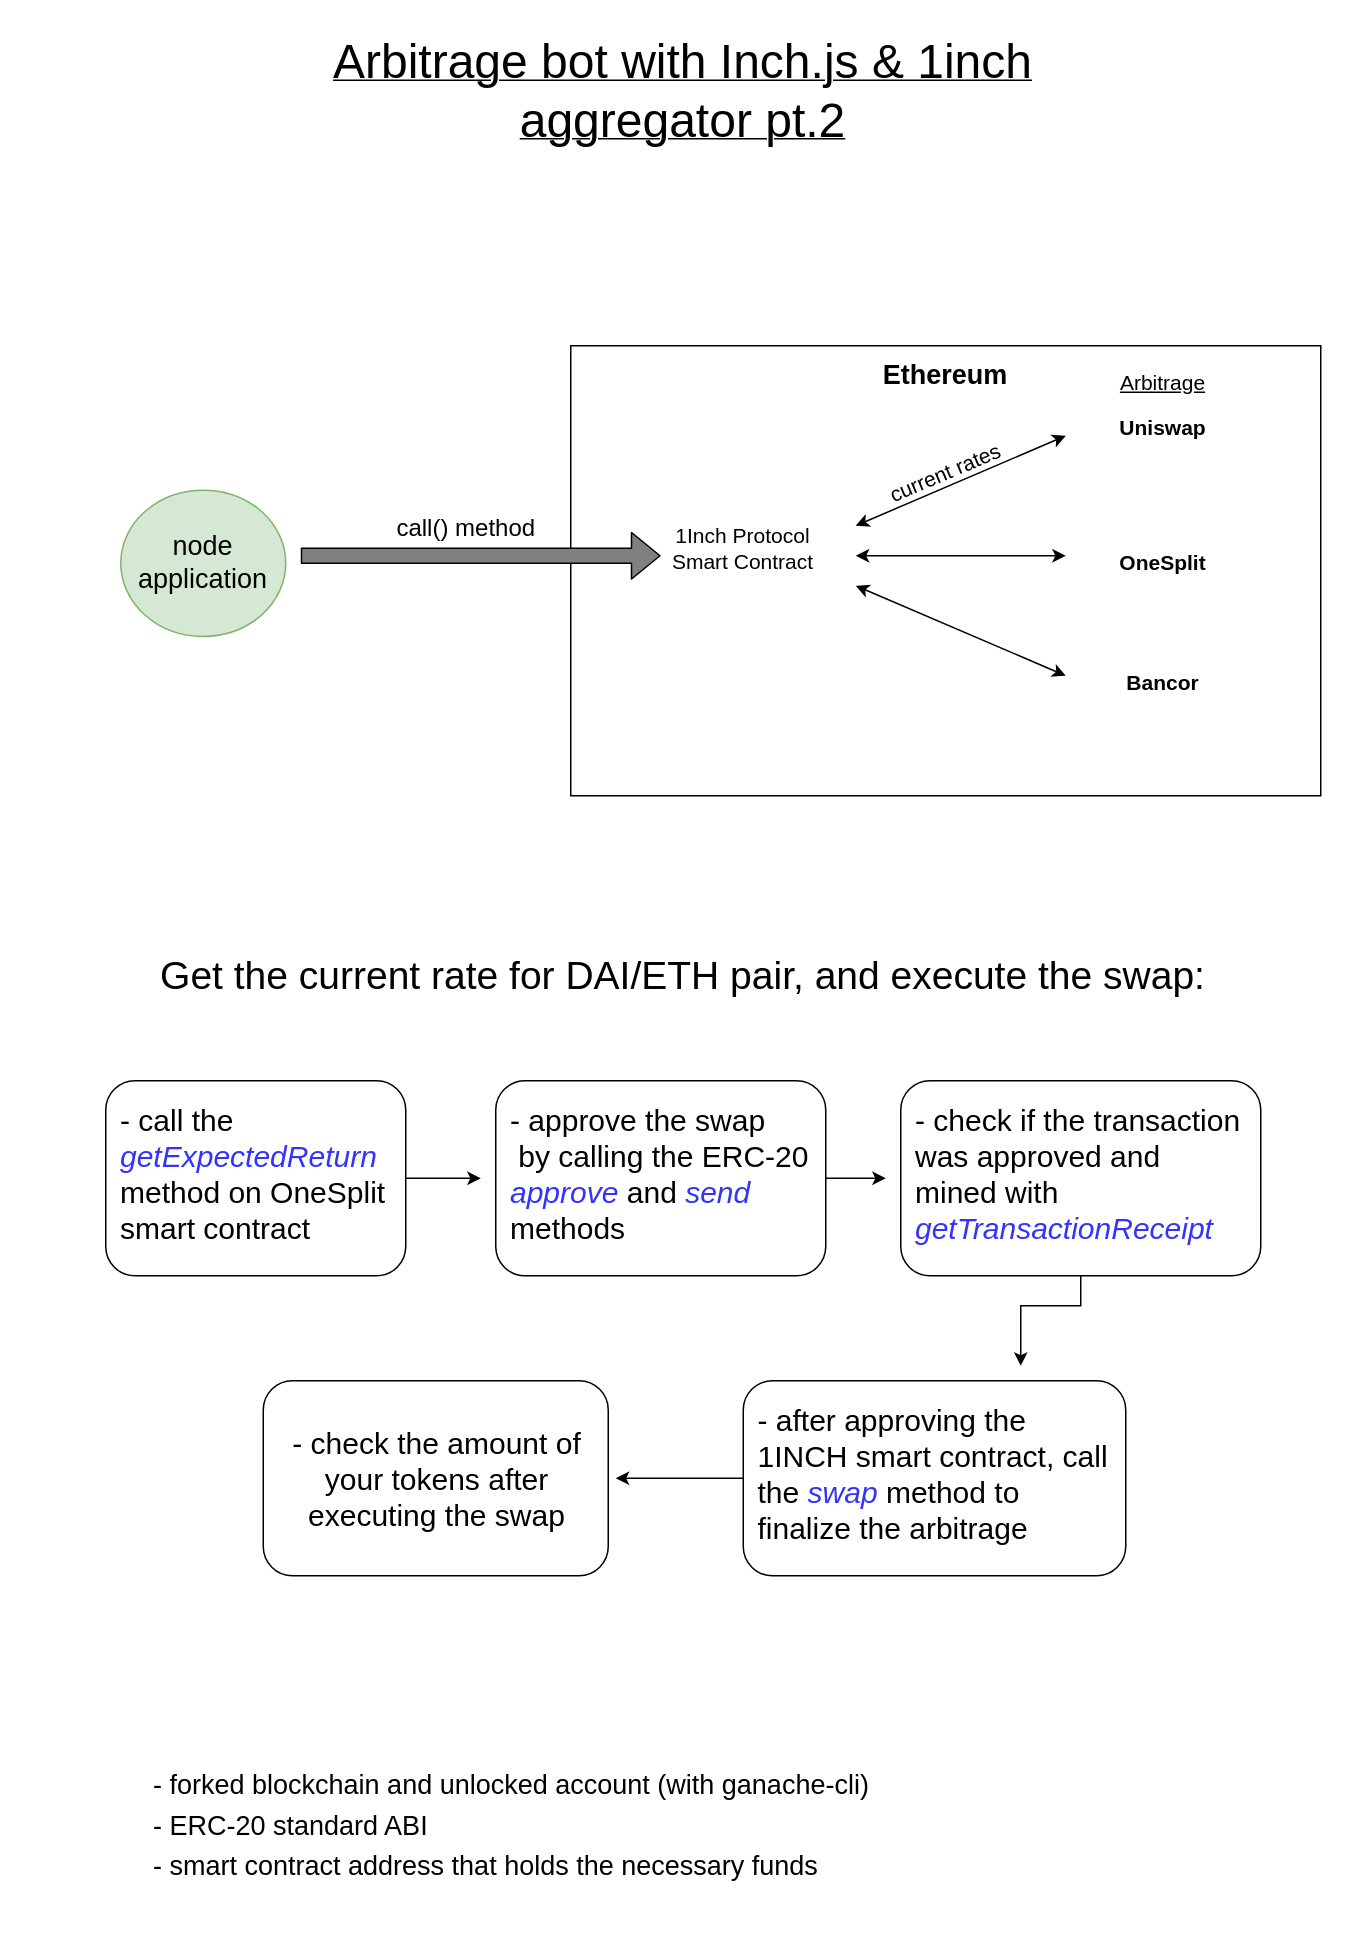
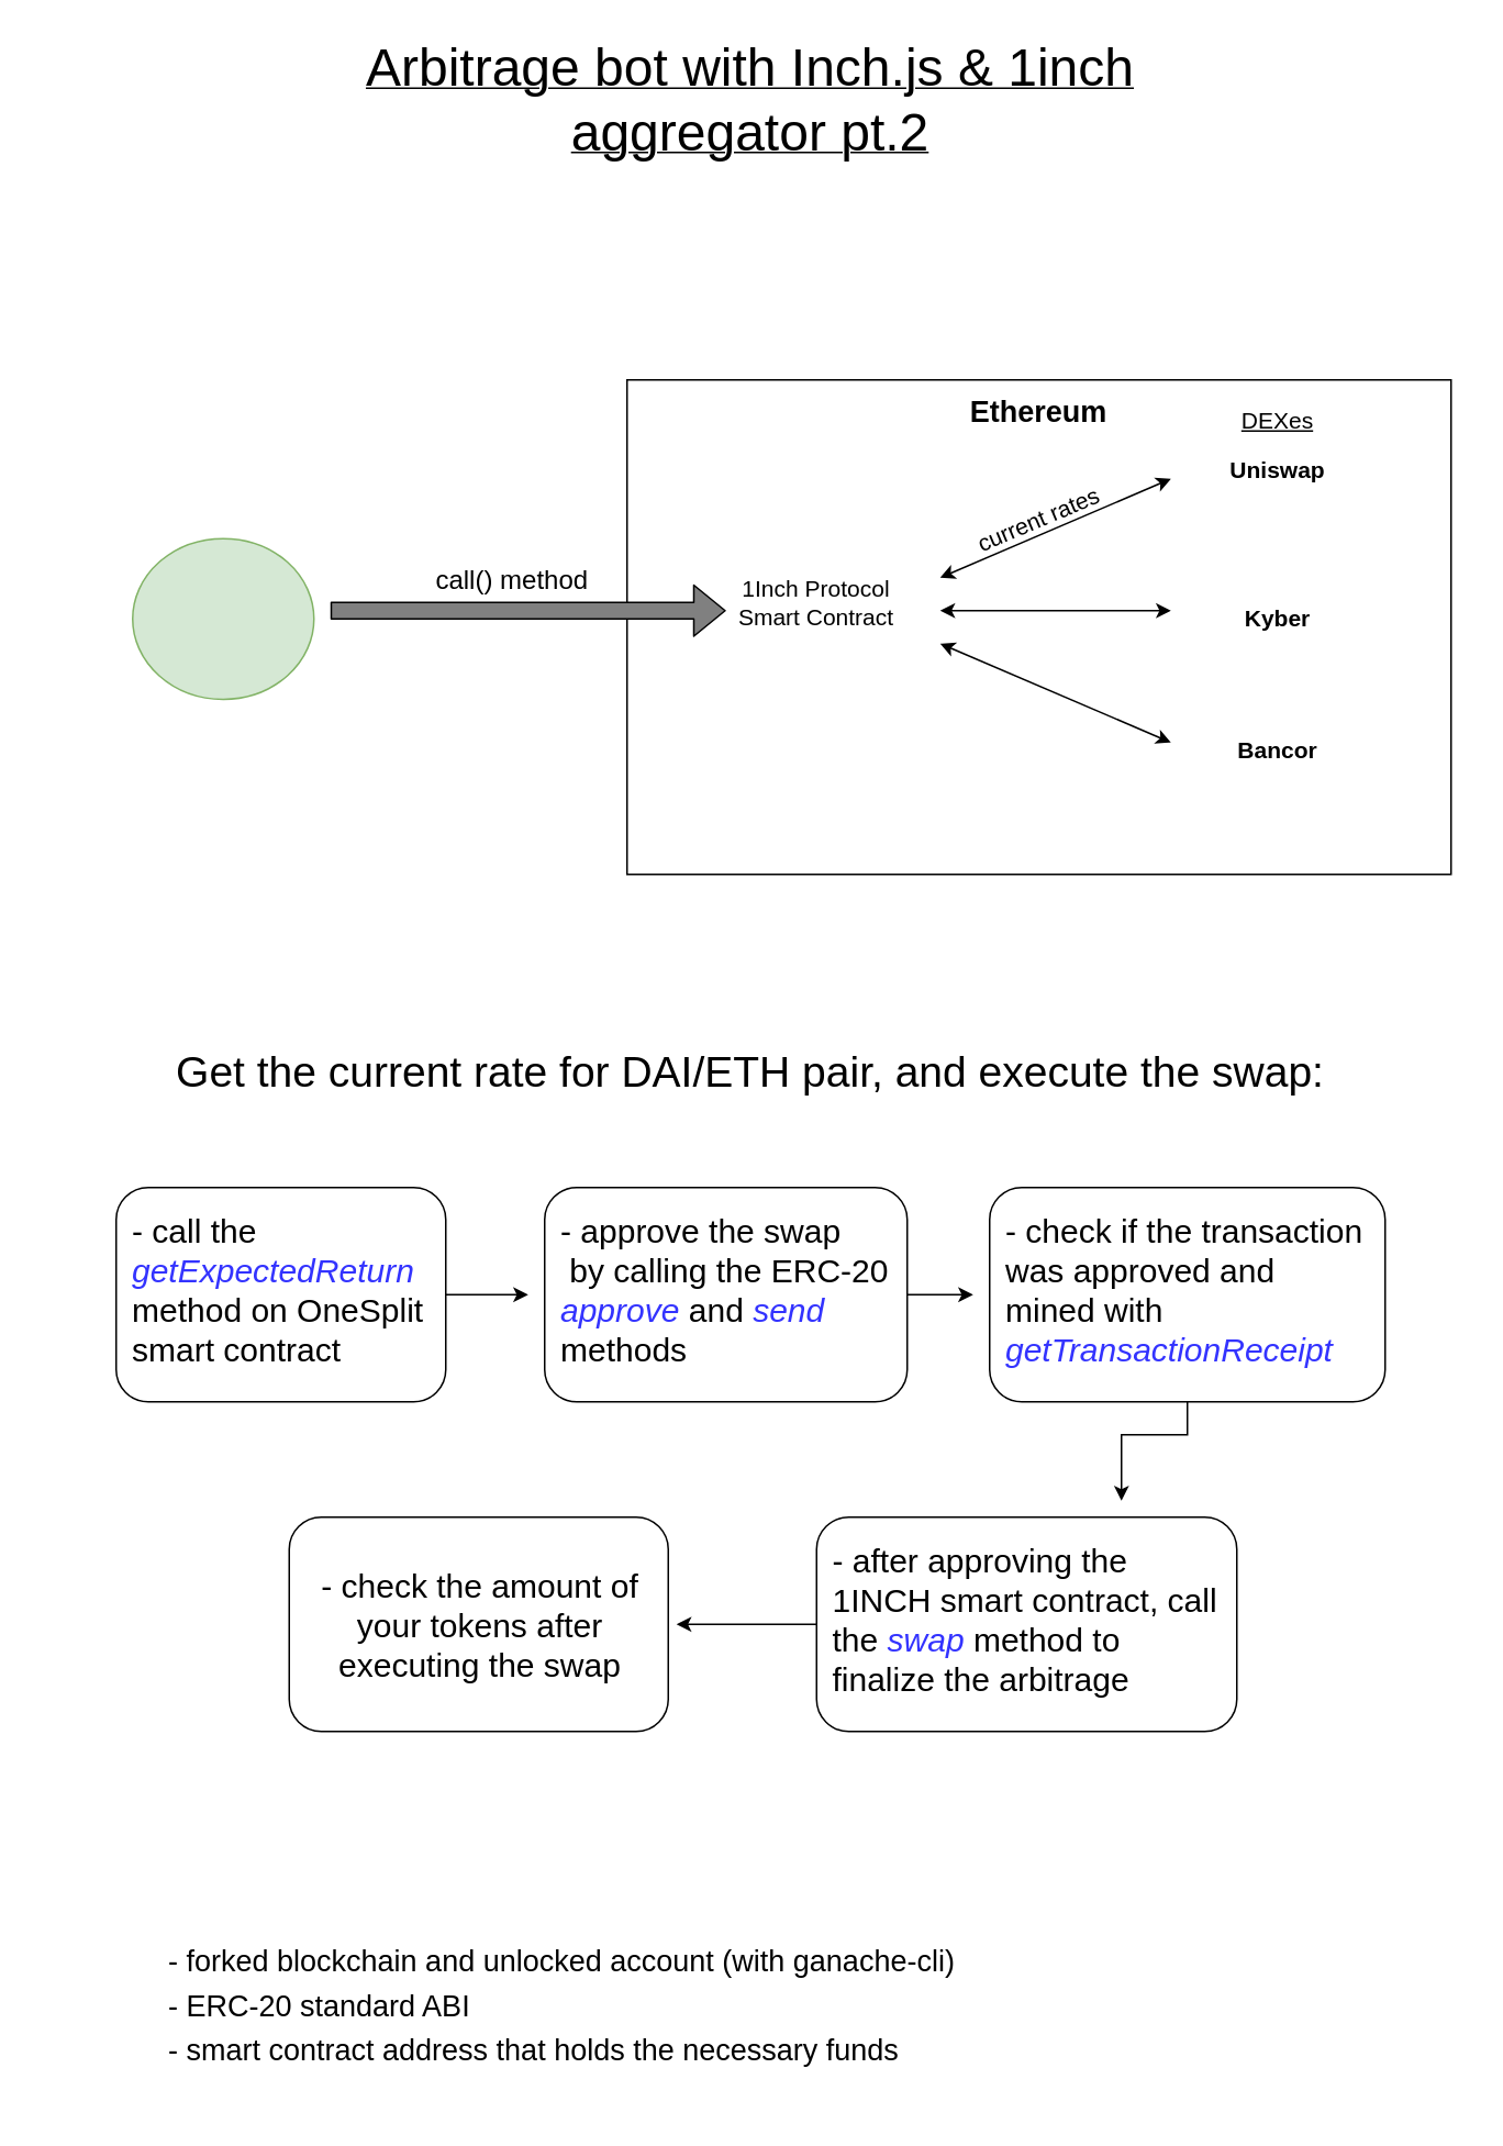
- <mxCell id="15" value="&lt;span style=&quot;font-size: 14px&quot;&gt;&lt;u&gt;Arbitrage&lt;/u&gt;&lt;br&gt;&lt;/span&gt;" style="text;html=1;strokeColor=none;fillColor=none;align=center;verticalAlign=middle;whiteSpace=wrap;rounded=0;movable=0;resizable=0;rotatable=0;deletable=0;editable=0;connectable=0;" parent="1" vertex="1"><mxGeometry x="720" y="230" width="110" height="50" as="geometry" /></mxCell>
+ <mxCell id="15" value="&lt;span style=&quot;font-size: 14px&quot;&gt;&lt;u&gt;DEXes&lt;/u&gt;&lt;br&gt;&lt;/span&gt;" style="text;html=1;strokeColor=none;fillColor=none;align=center;verticalAlign=middle;whiteSpace=wrap;rounded=0;movable=0;resizable=0;rotatable=0;deletable=0;editable=0;connectable=0;" parent="1" vertex="1"><mxGeometry x="720" y="230" width="110" height="50" as="geometry" /></mxCell>
- <mxCell id="17" value="&lt;font style=&quot;font-size: 18px&quot;&gt;node application&lt;/font&gt;" style="text;html=1;strokeColor=none;fillColor=none;align=center;verticalAlign=middle;whiteSpace=wrap;rounded=0;movable=0;resizable=0;rotatable=0;deletable=0;editable=0;connectable=0;" parent="1" vertex="1"><mxGeometry x="95" y="350" width="80" height="50" as="geometry" /></mxCell>
- <mxCell id="12" value="&lt;span style=&quot;font-size: 14px&quot;&gt;&lt;b&gt;OneSplit&lt;/b&gt;&lt;br&gt;&lt;/span&gt;" style="text;html=1;strokeColor=none;fillColor=none;align=center;verticalAlign=middle;whiteSpace=wrap;rounded=0;movable=0;resizable=0;rotatable=0;deletable=0;editable=0;connectable=0;" parent="1" vertex="1"><mxGeometry x="720" y="350" width="110" height="50" as="geometry" /></mxCell>
+ <mxCell id="12" value="&lt;span style=&quot;font-size: 14px&quot;&gt;&lt;b&gt;Kyber&lt;/b&gt;&lt;br&gt;&lt;/span&gt;" style="text;html=1;strokeColor=none;fillColor=none;align=center;verticalAlign=middle;whiteSpace=wrap;rounded=0;movable=0;resizable=0;rotatable=0;deletable=0;editable=0;connectable=0;" parent="1" vertex="1"><mxGeometry x="720" y="350" width="110" height="50" as="geometry" /></mxCell>
